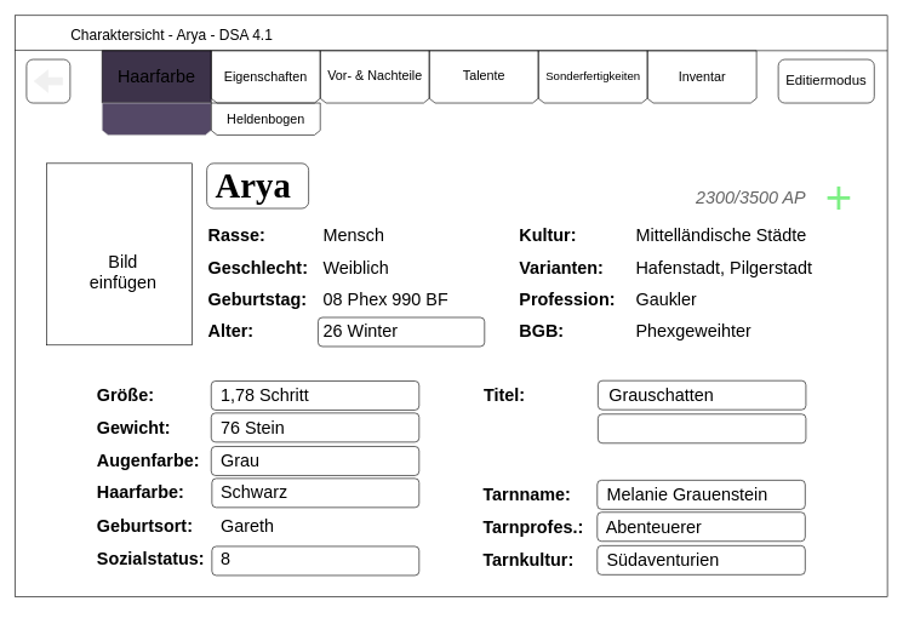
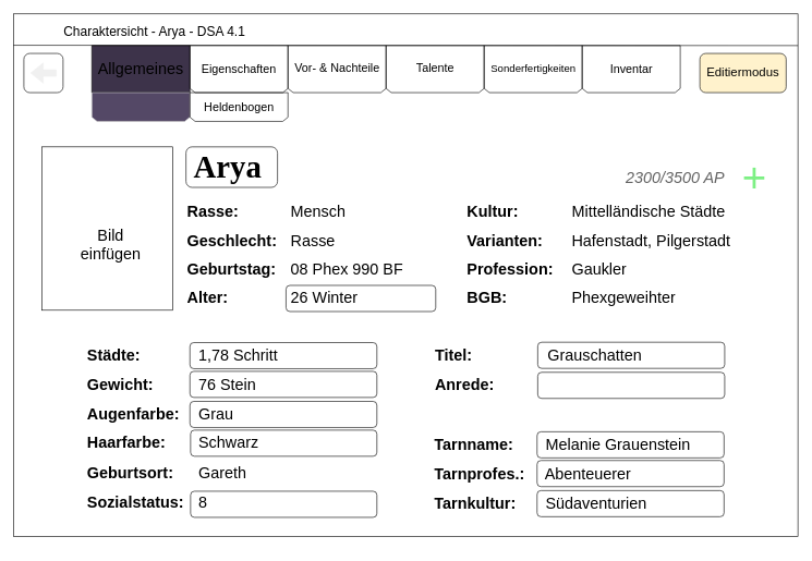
- <mxCell id="90" value="&lt;font style=&quot;font-size: 24px;&quot;&gt;Haarfarbe&lt;/font&gt;" style="text;strokeColor=none;align=center;fillColor=none;html=1;verticalAlign=middle;whiteSpace=wrap;rounded=0;" vertex="1" parent="1"><mxGeometry x="140" y="90" width="150" height="30" as="geometry" /></mxCell>
+ <mxCell id="90" value="&lt;font style=&quot;font-size: 24px;&quot;&gt;Allgemeines&lt;/font&gt;" style="text;strokeColor=none;align=center;fillColor=none;html=1;verticalAlign=middle;whiteSpace=wrap;rounded=0;" vertex="1" parent="1"><mxGeometry x="140" y="90" width="150" height="30" as="geometry" /></mxCell>
- <mxCell id="33" value="&lt;font style=&quot;font-size: 19px;&quot;&gt;Editiermodus&lt;/font&gt;" style="rounded=1;whiteSpace=wrap;html=1;" vertex="1" parent="1"><mxGeometry x="1070" y="81" width="132" height="60" as="geometry" /></mxCell>
+ <mxCell id="33" value="&lt;font style=&quot;font-size: 19px;&quot;&gt;Editiermodus&lt;/font&gt;" style="rounded=1;whiteSpace=wrap;html=1;fillColor=#fff2cc;" vertex="1" parent="1"><mxGeometry x="1070" y="81" width="132" height="60" as="geometry" /></mxCell>
- <mxCell id="13" value="&lt;div style=&quot;font-size: 24px;&quot; align=&quot;left&quot;&gt;&lt;font style=&quot;font-size: 24px;&quot;&gt;&amp;nbsp; Weiblich&lt;/font&gt;&lt;/div&gt;" style="shape=partialRectangle;html=1;whiteSpace=wrap;connectable=0;strokeColor=inherit;overflow=hidden;fillColor=none;top=0;left=0;bottom=0;right=0;pointerEvents=1;align=left;" vertex="1" parent="11"><mxGeometry x="145" width="280" height="45" as="geometry"><mxRectangle width="280" height="45" as="alternateBounds" /></mxGeometry></mxCell>
+ <mxCell id="13" value="&lt;div style=&quot;font-size: 24px;&quot; align=&quot;left&quot;&gt;&lt;font style=&quot;font-size: 24px;&quot;&gt;&amp;nbsp; Rasse&lt;/font&gt;&lt;/div&gt;" style="shape=partialRectangle;html=1;whiteSpace=wrap;connectable=0;strokeColor=inherit;overflow=hidden;fillColor=none;top=0;left=0;bottom=0;right=0;pointerEvents=1;align=left;" vertex="1" parent="11"><mxGeometry x="145" width="280" height="45" as="geometry"><mxRectangle width="280" height="45" as="alternateBounds" /></mxGeometry></mxCell>
- <mxCell id="37" value="&lt;div align=&quot;left&quot;&gt;&lt;b&gt;&lt;font style=&quot;font-size: 24px;&quot;&gt;Größe:&lt;/font&gt;&lt;/b&gt;&lt;/div&gt;" style="shape=partialRectangle;html=1;whiteSpace=wrap;connectable=0;strokeColor=inherit;overflow=hidden;fillColor=none;top=0;left=0;bottom=0;right=0;pointerEvents=1;align=left;" vertex="1" parent="36"><mxGeometry width="157" height="44" as="geometry"><mxRectangle width="157" height="44" as="alternateBounds" /></mxGeometry></mxCell>
+ <mxCell id="37" value="&lt;div align=&quot;left&quot;&gt;&lt;b&gt;&lt;font style=&quot;font-size: 24px;&quot;&gt;Städte:&lt;/font&gt;&lt;/b&gt;&lt;/div&gt;" style="shape=partialRectangle;html=1;whiteSpace=wrap;connectable=0;strokeColor=inherit;overflow=hidden;fillColor=none;top=0;left=0;bottom=0;right=0;pointerEvents=1;align=left;" vertex="1" parent="36"><mxGeometry width="157" height="44" as="geometry"><mxRectangle width="157" height="44" as="alternateBounds" /></mxGeometry></mxCell>
+ <mxCell id="83" value="&lt;div align=&quot;left&quot;&gt;&lt;b&gt;&lt;font style=&quot;font-size: 24px;&quot;&gt;Anrede:&lt;/font&gt;&lt;/b&gt;&lt;/div&gt;" style="shape=partialRectangle;html=1;whiteSpace=wrap;connectable=0;strokeColor=inherit;overflow=hidden;fillColor=none;top=0;left=0;bottom=0;right=0;pointerEvents=1;align=left;" vertex="1" parent="1"><mxGeometry x="663" y="566.5" width="157" height="44" as="geometry"><mxRectangle width="157" height="44" as="alternateBounds" /></mxGeometry></mxCell>
